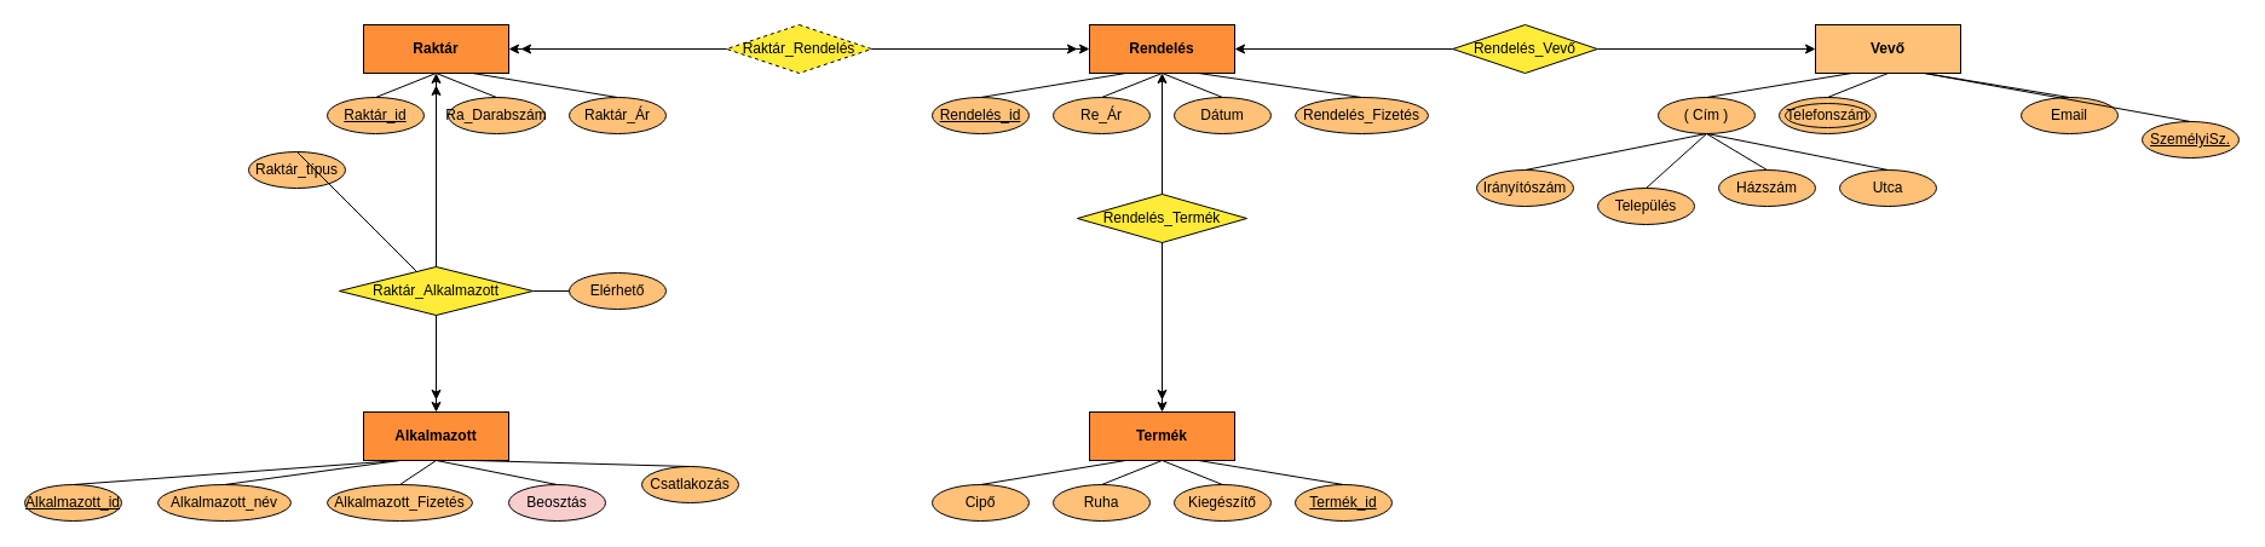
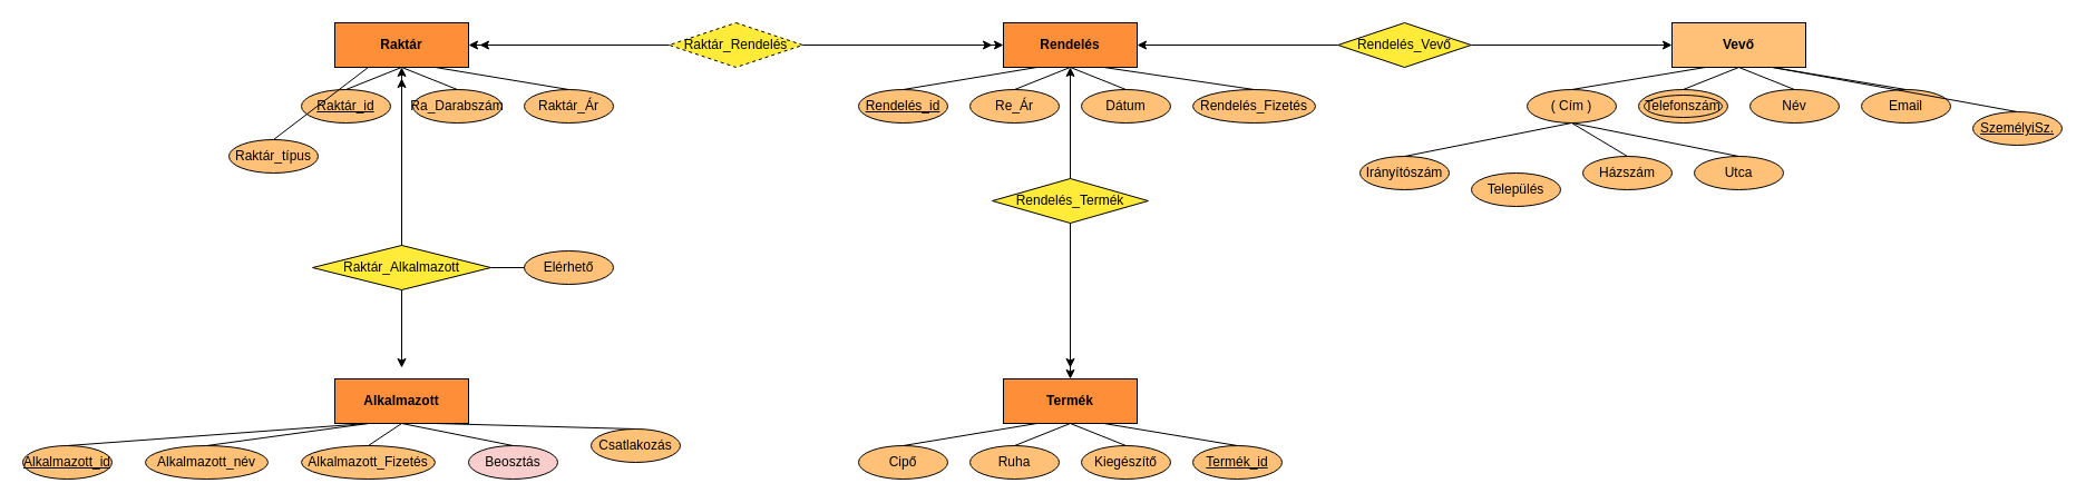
+ <mxCell id="65" value="" style="endArrow=none;html=1;rounded=0;exitX=0.5;exitY=0;exitDx=0;exitDy=0;entryX=0.5;entryY=1;entryDx=0;entryDy=0;" parent="1" source="58" target="56" edge="1"><mxGeometry width="50" height="50" relative="1" as="geometry"><mxPoint x="1460" y="110" as="sourcePoint" /><mxPoint x="1510" y="60" as="targetPoint" /></mxGeometry></mxCell>
+ <mxCell id="58" value="Név" style="ellipse;whiteSpace=wrap;html=1;fillColor=#FFC078;" parent="1" vertex="1"><mxGeometry x="1570" y="80" width="80" height="30" as="geometry" /></mxCell>
- <mxCell id="72" value="" style="endArrow=none;html=1;rounded=0;exitX=0.5;exitY=0;exitDx=0;exitDy=0;entryX=0.5;entryY=1;entryDx=0;entryDy=0;" parent="1" source="67" target="61" edge="1"><mxGeometry width="50" height="50" relative="1" as="geometry"><mxPoint x="1460" y="110" as="sourcePoint" /><mxPoint x="1510" y="60" as="targetPoint" /></mxGeometry></mxCell>
- <mxCell id="7" value="" style="endArrow=none;html=1;rounded=0;exitX=0.5;exitY=0;exitDx=0;exitDy=0;" parent="1" source="3" target="20" edge="1"><mxGeometry width="50" height="50" relative="1" as="geometry"><mxPoint x="210" y="80" as="sourcePoint" /><mxPoint x="260" y="30" as="targetPoint" /></mxGeometry></mxCell>
+ <mxCell id="7" value="" style="endArrow=none;html=1;rounded=0;entryX=0.25;entryY=1;entryDx=0;entryDy=0;exitX=0.5;exitY=0;exitDx=0;exitDy=0;" parent="1" source="3" target="2" edge="1"><mxGeometry width="50" height="50" relative="1" as="geometry"><mxPoint x="210" y="80" as="sourcePoint" /><mxPoint x="260" y="30" as="targetPoint" /></mxGeometry></mxCell>
- <mxCell id="23" value="" style="endArrow=classic;html=1;rounded=0;exitX=0.5;exitY=1;exitDx=0;exitDy=0;entryX=0.5;entryY=0;entryDx=0;entryDy=0;" parent="1" source="20" target="11" edge="1"><mxGeometry width="50" height="50" relative="1" as="geometry"><mxPoint x="380" y="210" as="sourcePoint" /><mxPoint x="430" y="160" as="targetPoint" /></mxGeometry></mxCell>
